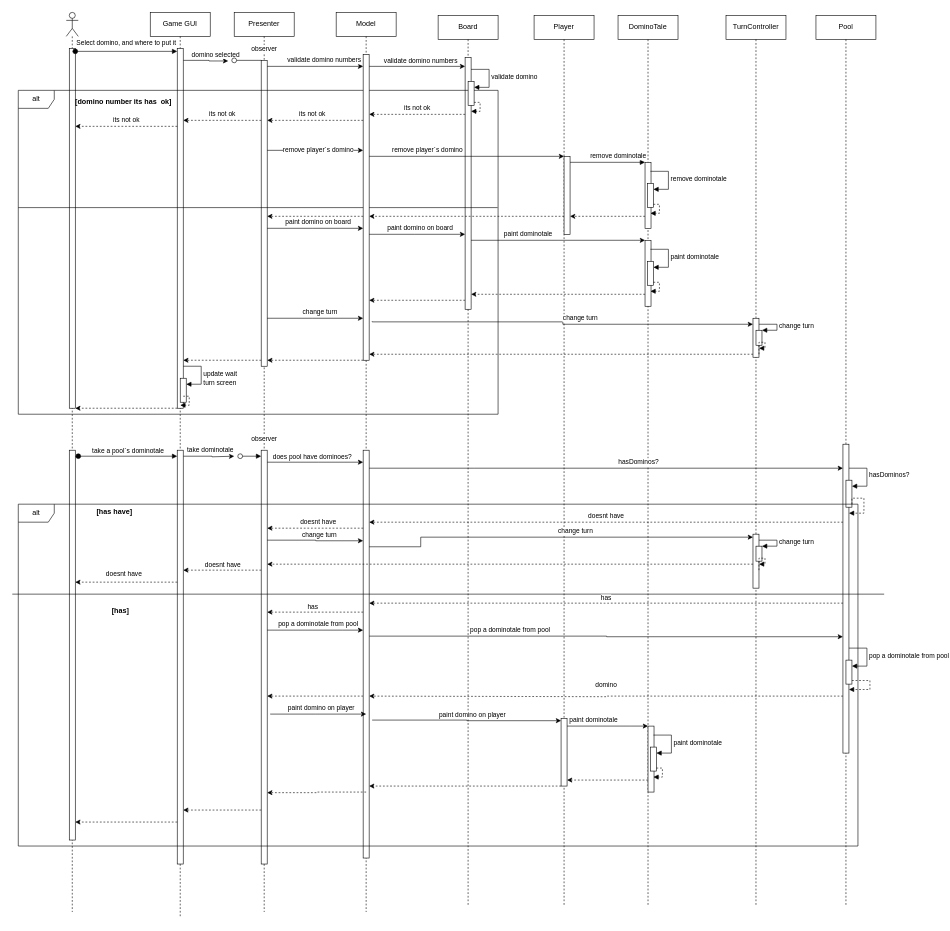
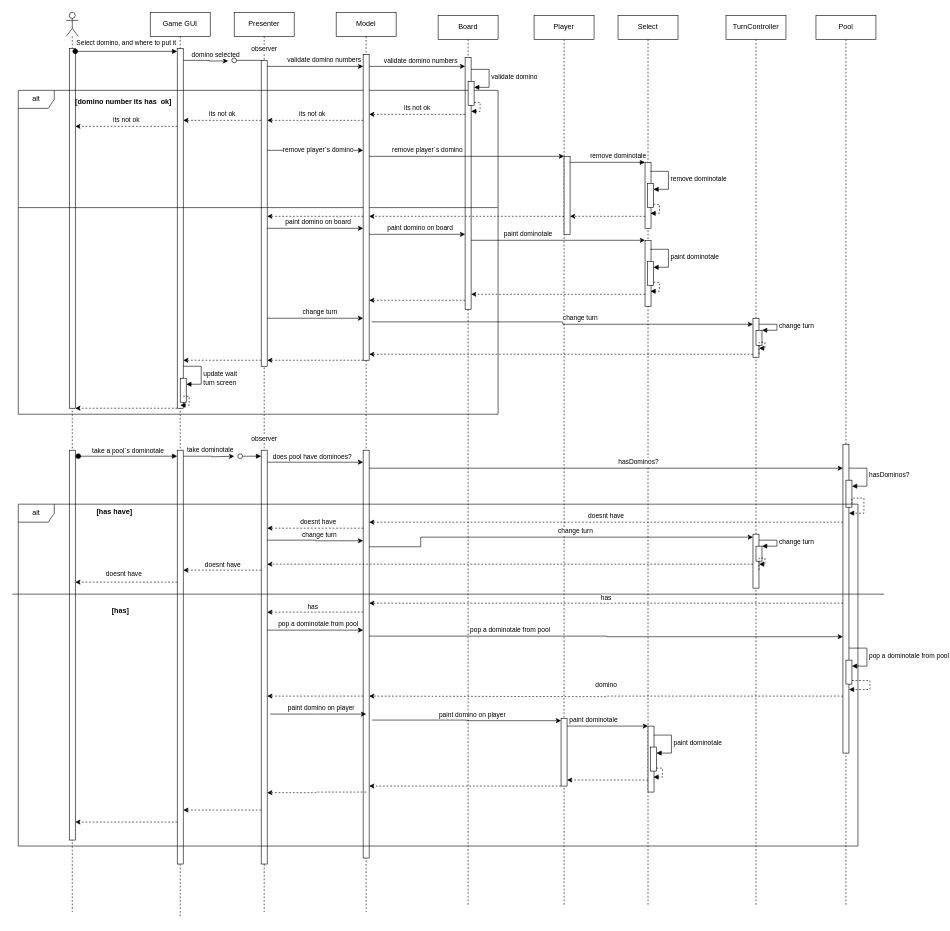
- <mxCell id="32" value="DominoTale" style="shape=umlLifeline;perimeter=lifelinePerimeter;whiteSpace=wrap;html=1;container=1;dropTarget=0;collapsible=0;recursiveResize=0;outlineConnect=0;portConstraint=eastwest;newEdgeStyle={&quot;curved&quot;:0,&quot;rounded&quot;:0};" vertex="1" parent="1"><mxGeometry x="1030" y="25" width="100" height="1485" as="geometry" /></mxCell>
+ <mxCell id="32" value="Select" style="shape=umlLifeline;perimeter=lifelinePerimeter;whiteSpace=wrap;html=1;container=1;dropTarget=0;collapsible=0;recursiveResize=0;outlineConnect=0;portConstraint=eastwest;newEdgeStyle={&quot;curved&quot;:0,&quot;rounded&quot;:0};" vertex="1" parent="1"><mxGeometry x="1030" y="25" width="100" height="1485" as="geometry" /></mxCell>
